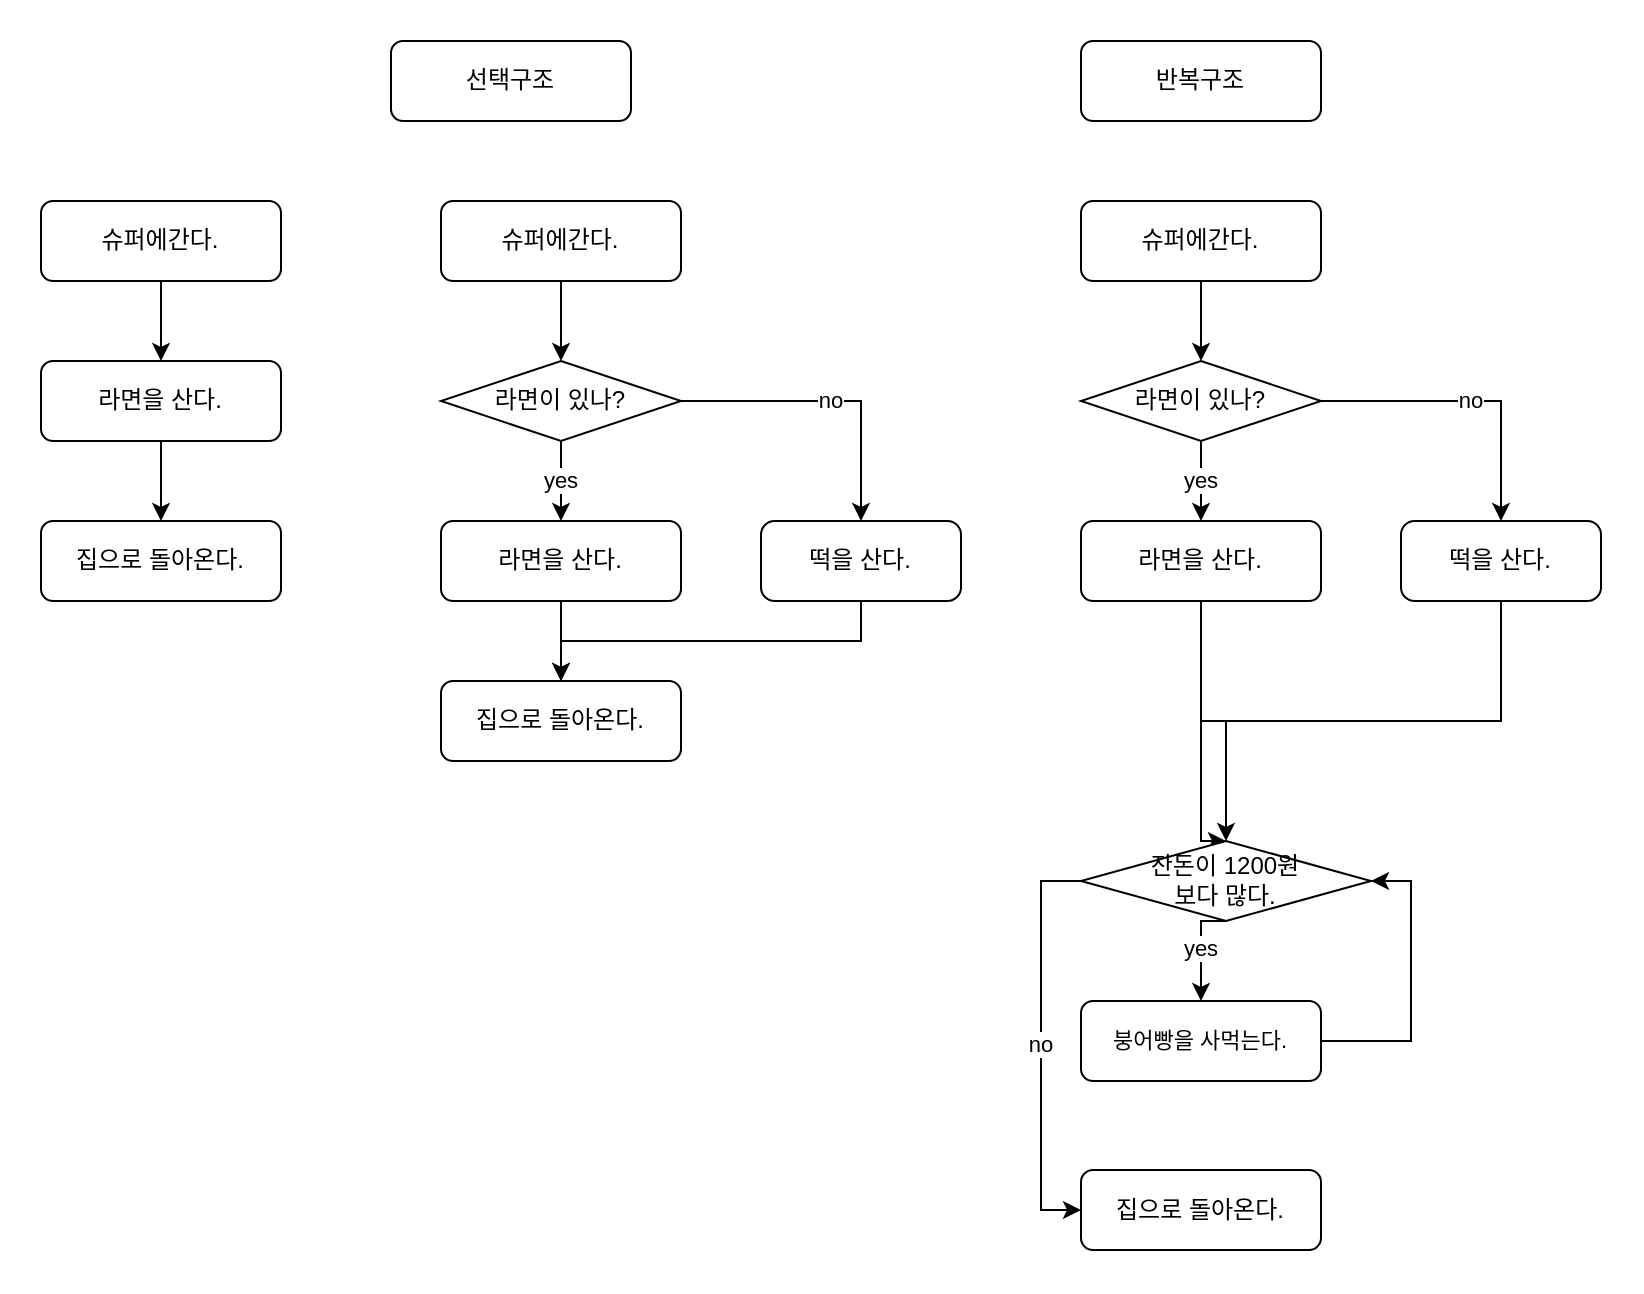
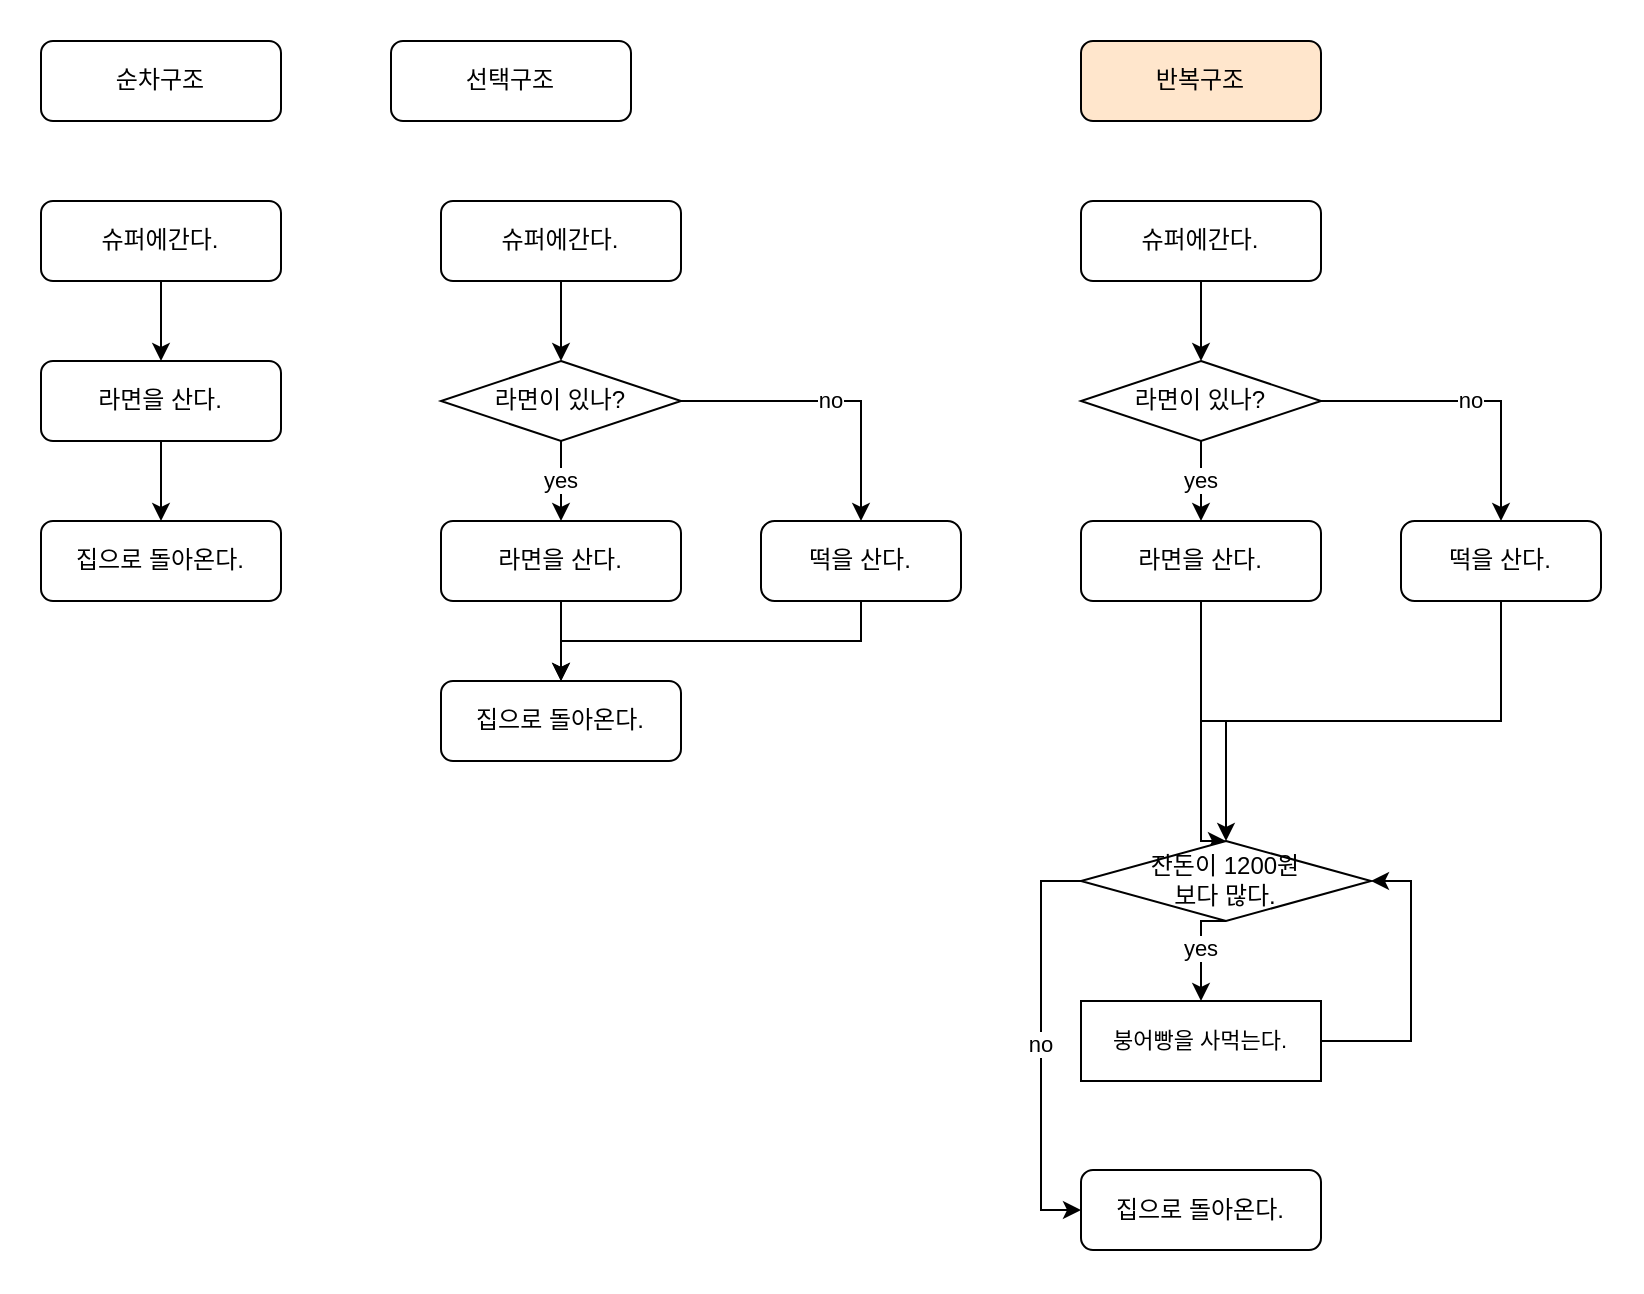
+ <mxCell id="7" value="순차구조" style="rounded=1;whiteSpace=wrap;html=1;" vertex="1" parent="1"><mxGeometry x="20" width="120" height="40" as="geometry" y="20" /></mxCell>
- <mxCell id="20" value="반복구조" style="rounded=1;whiteSpace=wrap;html=1;" vertex="1" parent="1"><mxGeometry x="540" width="120" height="40" as="geometry" y="20" /></mxCell>
+ <mxCell id="20" value="반복구조" style="rounded=1;whiteSpace=wrap;html=1;fillColor=#ffe6cc;" vertex="1" parent="1"><mxGeometry x="540" width="120" height="40" as="geometry" y="20" /></mxCell>
- <mxCell id="35" value="붕어빵을 사먹는다." style="rounded=1;whiteSpace=wrap;html=1;fontFamily=Helvetica;fontSize=11;fontColor=default;" vertex="1" parent="1"><mxGeometry x="540" y="500" width="120" height="40" as="geometry" /></mxCell>
+ <mxCell id="35" value="붕어빵을 사먹는다." style="whiteSpace=wrap;html=1;fontFamily=Helvetica;fontSize=11;fontColor=default;rounded=0;" vertex="1" parent="1"><mxGeometry x="540" y="500" width="120" height="40" as="geometry" /></mxCell>
